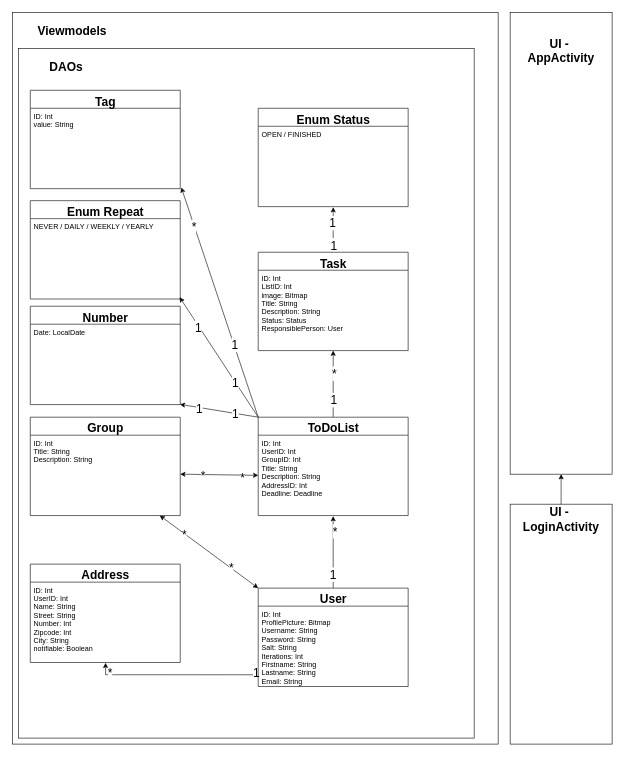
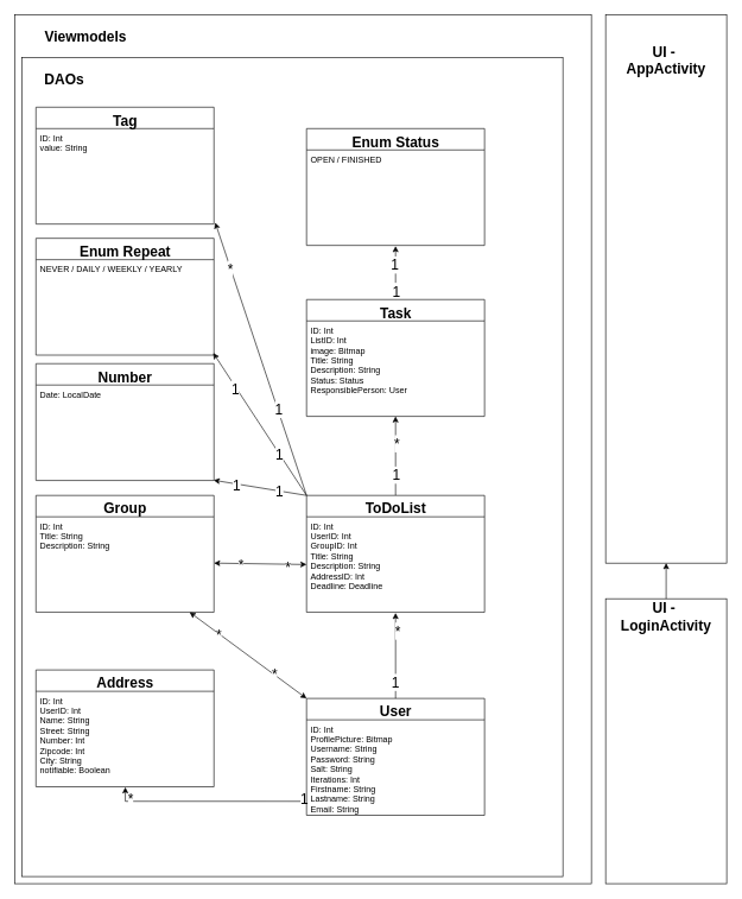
- <mxCell id="11" value="&lt;b&gt;DAOs&lt;/b&gt;" style="text;html=1;strokeColor=none;fillColor=none;align=center;verticalAlign=middle;whiteSpace=wrap;rounded=0;labelBackgroundColor=none;fontSize=20;fontColor=#000000;" vertex="1" parent="1"><mxGeometry x="70" y="100" width="80" height="20" as="geometry" /></mxCell>
+ <mxCell id="11" value="&lt;b&gt;DAOs&lt;/b&gt;" style="text;html=1;strokeColor=none;fillColor=none;align=center;verticalAlign=middle;whiteSpace=wrap;rounded=0;labelBackgroundColor=none;fontSize=20;fontColor=#000000;" vertex="1" parent="1"><mxGeometry x="50" y="100" width="80" height="20" as="geometry" /></mxCell>
